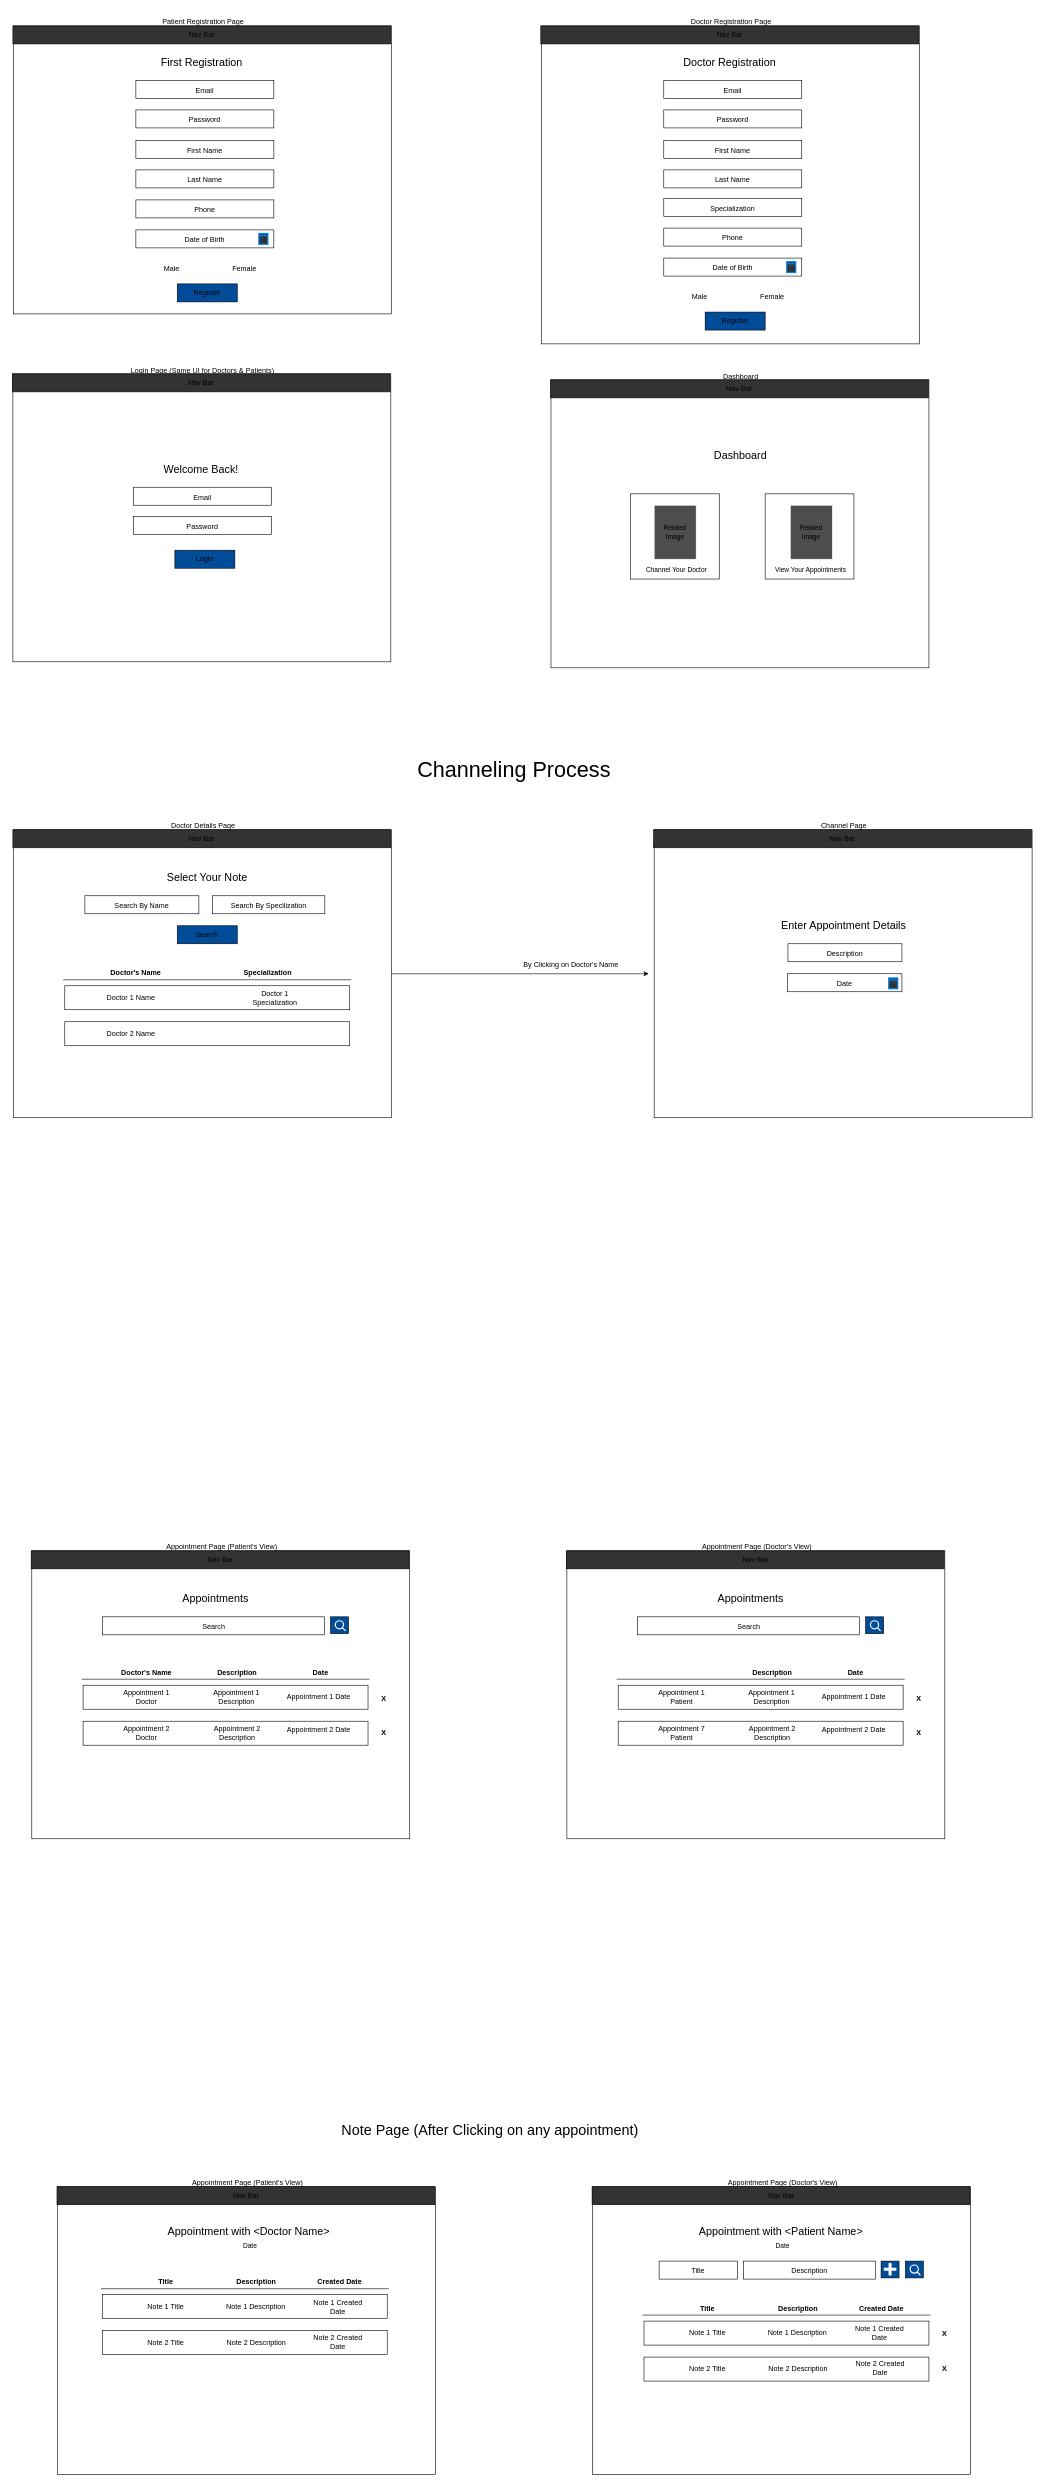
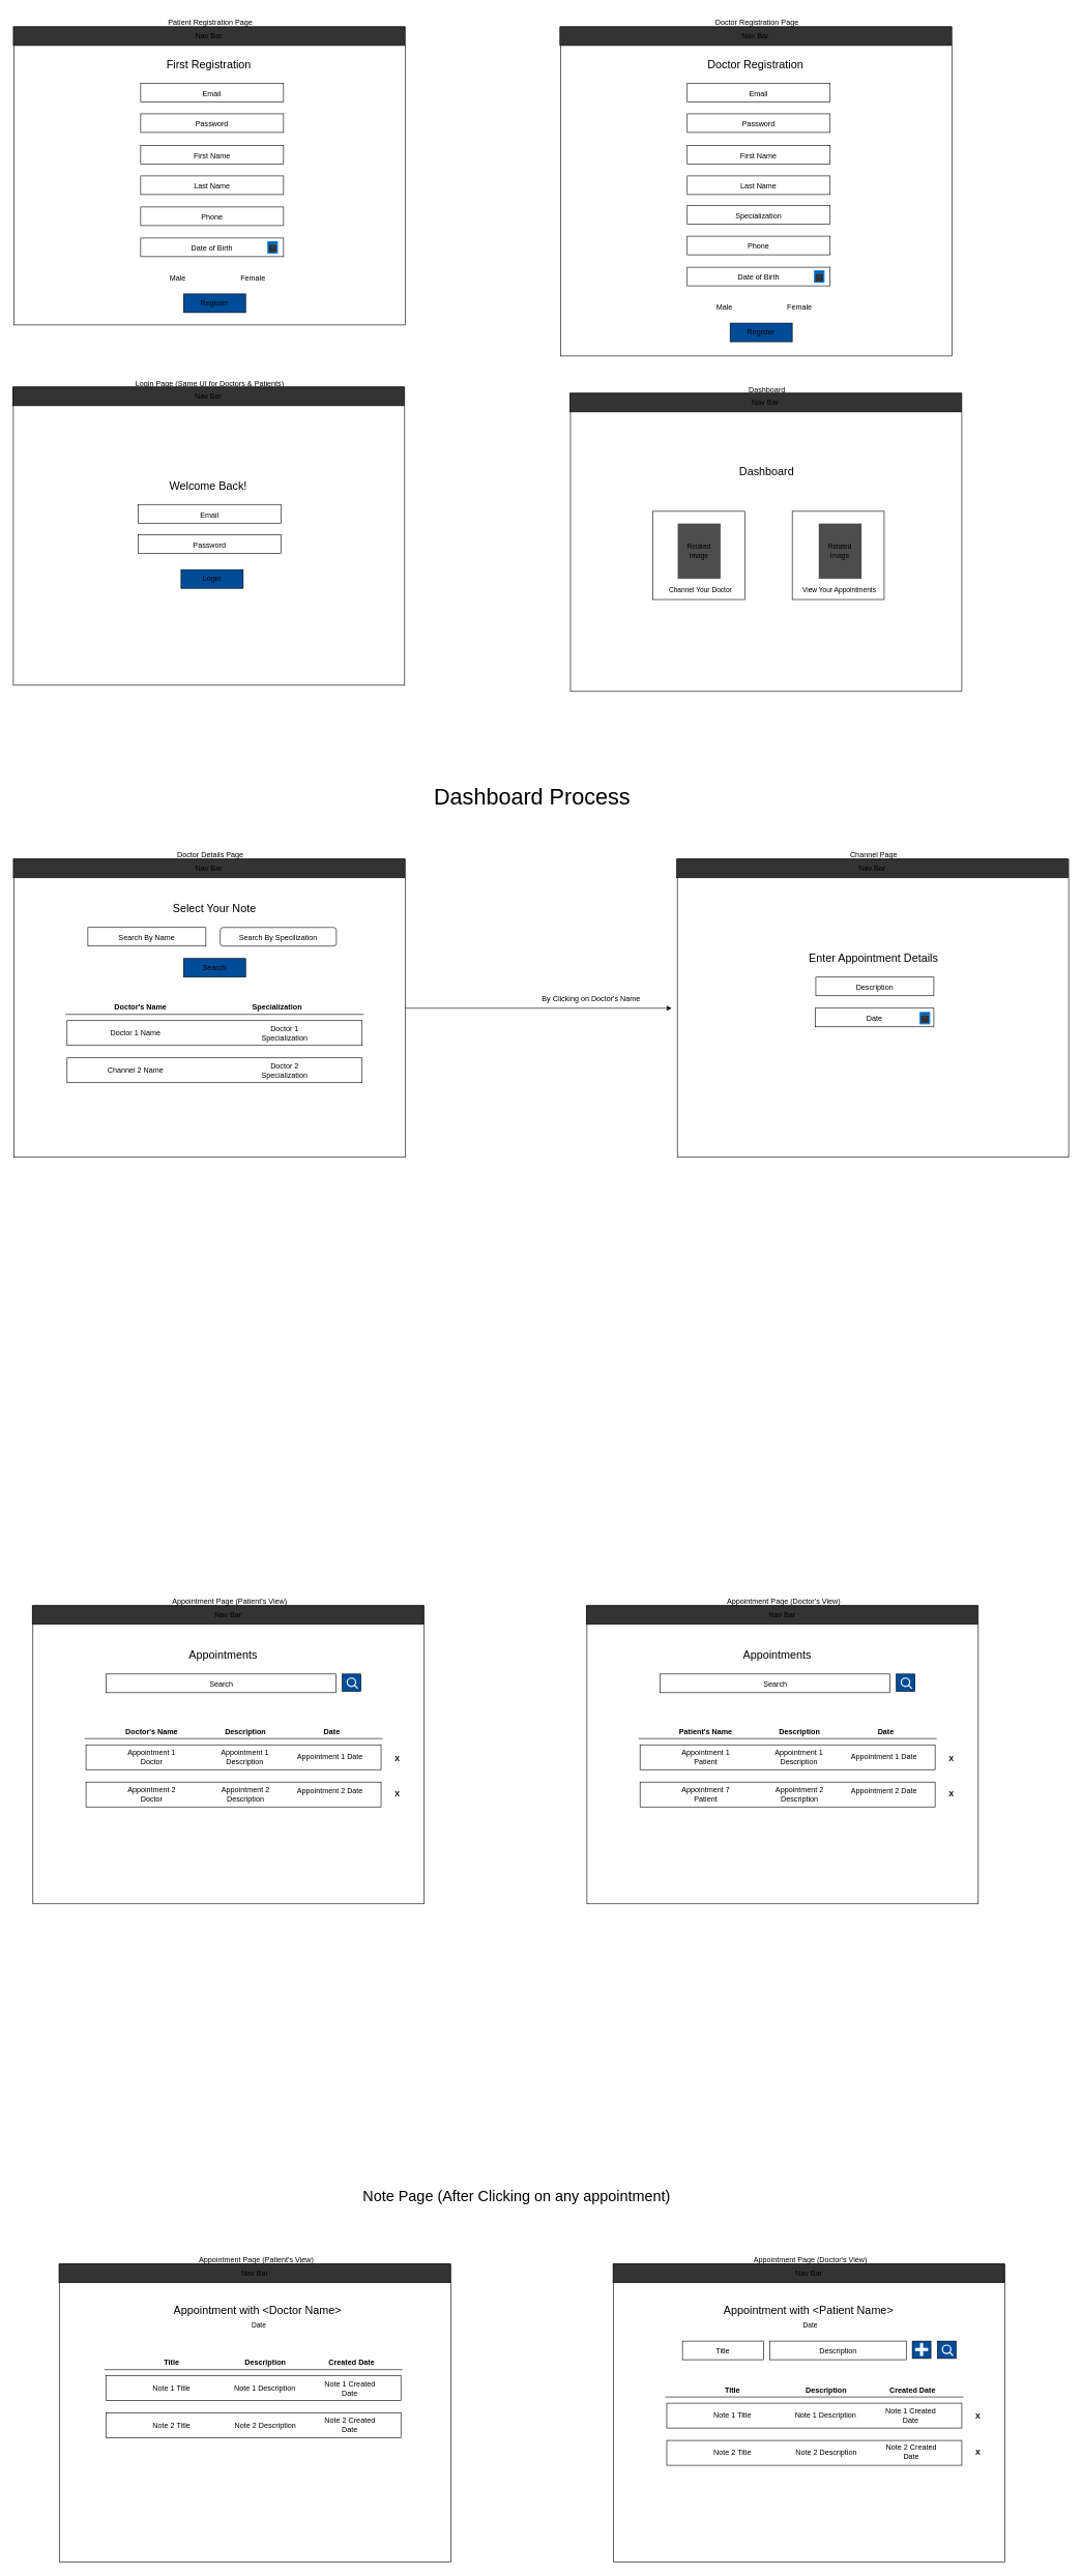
- <mxCell id="50" value="&lt;font style=&quot;font-size: 36px;&quot;&gt;Channeling Process&lt;/font&gt;" style="text;html=1;align=center;verticalAlign=middle;resizable=0;points=[];autosize=1;strokeColor=none;fillColor=none;fontSize=12;" parent="1" vertex="1"><mxGeometry x="681" y="1252" width="350" height="60" as="geometry" /></mxCell>
+ <mxCell id="50" value="&lt;font style=&quot;font-size: 36px;&quot;&gt;Dashboard Process&lt;/font&gt;" style="text;html=1;align=center;verticalAlign=middle;resizable=0;points=[];autosize=1;strokeColor=none;fillColor=none;fontSize=12;" parent="1" vertex="1"><mxGeometry x="681" y="1252" width="350" height="60" as="geometry" /></mxCell>
- <mxCell id="48" value="&lt;font style=&quot;font-size: 12px;&quot;&gt;Search By Specilization&lt;/font&gt;" style="whiteSpace=wrap;html=1;fontSize=18;" parent="1" vertex="1"><mxGeometry x="354" y="1492" width="187" height="30" as="geometry" /></mxCell>
+ <mxCell id="48" value="&lt;font style=&quot;font-size: 12px;&quot;&gt;Search By Specilization&lt;/font&gt;" style="whiteSpace=wrap;html=1;fontSize=18;rounded=1;" parent="1" vertex="1"><mxGeometry x="354" y="1492" width="187" height="30" as="geometry" /></mxCell>
- <mxCell id="58" value="Doctor 2 Name" style="text;strokeColor=none;align=center;fillColor=none;html=1;verticalAlign=middle;whiteSpace=wrap;rounded=0;fontSize=12;" parent="1" vertex="1"><mxGeometry x="163" y="1707" width="110" height="30" as="geometry" /></mxCell>
+ <mxCell id="58" value="Channel 2 Name" style="text;strokeColor=none;align=center;fillColor=none;html=1;verticalAlign=middle;whiteSpace=wrap;rounded=0;fontSize=12;" parent="1" vertex="1"><mxGeometry x="163" y="1707" width="110" height="30" as="geometry" /></mxCell>
+ <mxCell id="59" value="Doctor 2 Specialization" style="text;strokeColor=none;align=center;fillColor=none;html=1;verticalAlign=middle;whiteSpace=wrap;rounded=0;fontSize=12;" parent="1" vertex="1"><mxGeometry x="403" y="1707" width="110" height="30" as="geometry" /></mxCell>
+ <mxCell id="95" value="&lt;font style=&quot;font-size: 12px;&quot;&gt;&lt;b&gt;Patient's Name&lt;/b&gt;&lt;/font&gt;" style="text;strokeColor=none;align=center;fillColor=none;html=1;verticalAlign=middle;whiteSpace=wrap;rounded=0;fontSize=36;" parent="1" vertex="1"><mxGeometry x="1080.5" y="2758" width="110" height="40" as="geometry" /></mxCell>
- <mxCell id="110" value="&lt;font style=&quot;font-size: 24px;&quot;&gt;Note Page (After Clicking on any appointment)&lt;/font&gt;" style="text;html=1;align=center;verticalAlign=middle;resizable=0;points=[];autosize=1;strokeColor=none;fillColor=none;fontSize=12;" parent="1" vertex="1"><mxGeometry x="556" y="3531" width="520" height="40" as="geometry" /></mxCell>
+ <mxCell id="110" value="&lt;font style=&quot;font-size: 24px;&quot;&gt;Note Page (After Clicking on any appointment)&lt;/font&gt;" style="text;html=1;align=center;verticalAlign=middle;resizable=0;points=[];autosize=1;strokeColor=none;fillColor=none;fontSize=12;" parent="1" vertex="1"><mxGeometry x="571" y="3516" width="520" height="40" as="geometry" /></mxCell>
